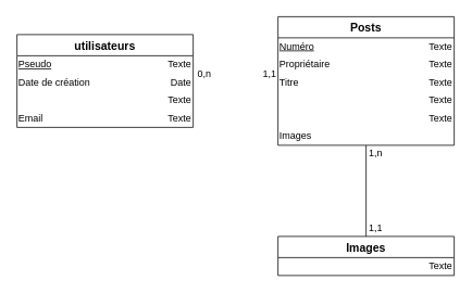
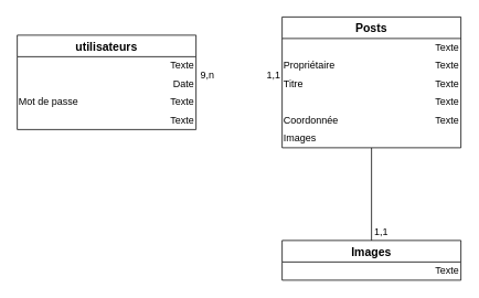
- <mxCell id="12" value="Numéro" style="shape=partialRectangle;html=1;whiteSpace=wrap;connectable=0;fillColor=none;top=0;left=0;bottom=0;right=0;overflow=hidden;strokeColor=none;align=left;fontStyle=4" parent="11" vertex="1"><mxGeometry width="120" height="22" as="geometry" /></mxCell>
- <mxCell id="32" value="Pseudo" style="shape=partialRectangle;html=1;whiteSpace=wrap;connectable=0;fillColor=none;top=0;left=0;bottom=0;right=0;overflow=hidden;strokeColor=none;align=left;fontStyle=4" parent="31" vertex="1"><mxGeometry width="120" height="22" as="geometry" /></mxCell>
- <mxCell id="27" value="0,n" style="text;html=1;strokeColor=none;fillColor=none;align=center;verticalAlign=middle;whiteSpace=wrap;rounded=0;" parent="1" vertex="1"><mxGeometry x="230" y="80" width="40" height="20" as="geometry" /></mxCell>
+ <mxCell id="27" value="9,n" style="text;html=1;strokeColor=none;fillColor=none;align=center;verticalAlign=middle;whiteSpace=wrap;rounded=0;" parent="1" vertex="1"><mxGeometry x="230" y="80" width="40" height="20" as="geometry" /></mxCell>
- <mxCell id="35" value="Date de création" style="shape=partialRectangle;html=1;whiteSpace=wrap;connectable=0;fillColor=none;top=0;left=0;bottom=0;right=0;overflow=hidden;align=left;" parent="34" vertex="1"><mxGeometry width="120" height="22" as="geometry" /></mxCell>
+ <mxCell id="38" value="Mot de passe" style="shape=partialRectangle;html=1;whiteSpace=wrap;connectable=0;fillColor=none;top=0;left=0;bottom=0;right=0;overflow=hidden;align=left;" parent="37" vertex="1"><mxGeometry width="120" height="22" as="geometry" /></mxCell>
- <mxCell id="41" value="Email" style="shape=partialRectangle;html=1;whiteSpace=wrap;connectable=0;fillColor=none;top=0;left=0;bottom=0;right=0;overflow=hidden;align=left;" parent="40" vertex="1"><mxGeometry width="120" height="22" as="geometry" /></mxCell>
+ <mxCell id="23" value="Coordonnée" style="shape=partialRectangle;html=1;whiteSpace=wrap;connectable=0;fillColor=none;top=0;left=0;bottom=0;right=0;overflow=hidden;align=left;" parent="22" vertex="1"><mxGeometry width="120" height="22" as="geometry" /></mxCell>
- <mxCell id="7" value="1,n" style="text;html=1;strokeColor=none;fillColor=none;align=center;verticalAlign=middle;whiteSpace=wrap;rounded=0;" parent="1" vertex="1"><mxGeometry x="440" y="178" width="40" height="20" as="geometry" /></mxCell>
